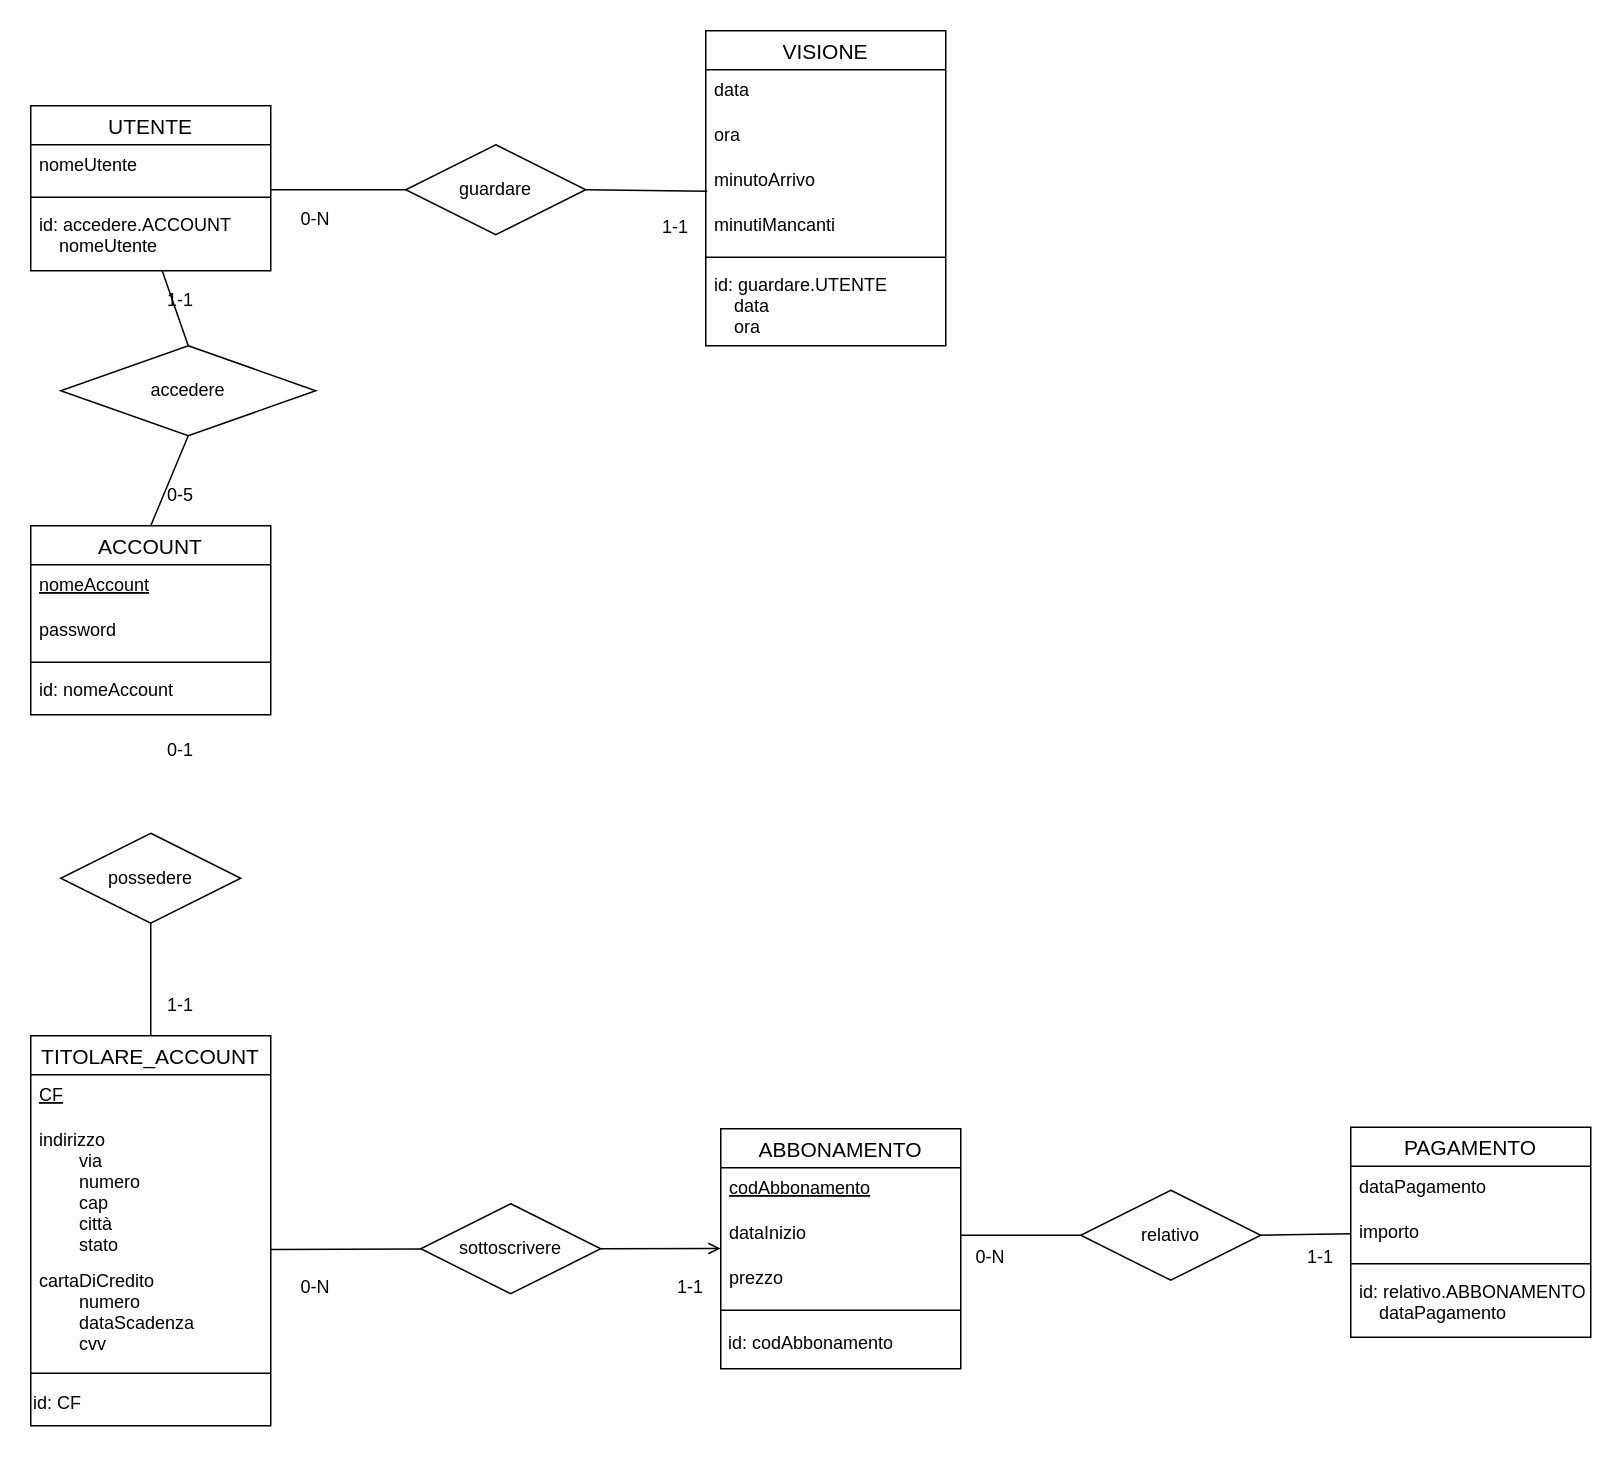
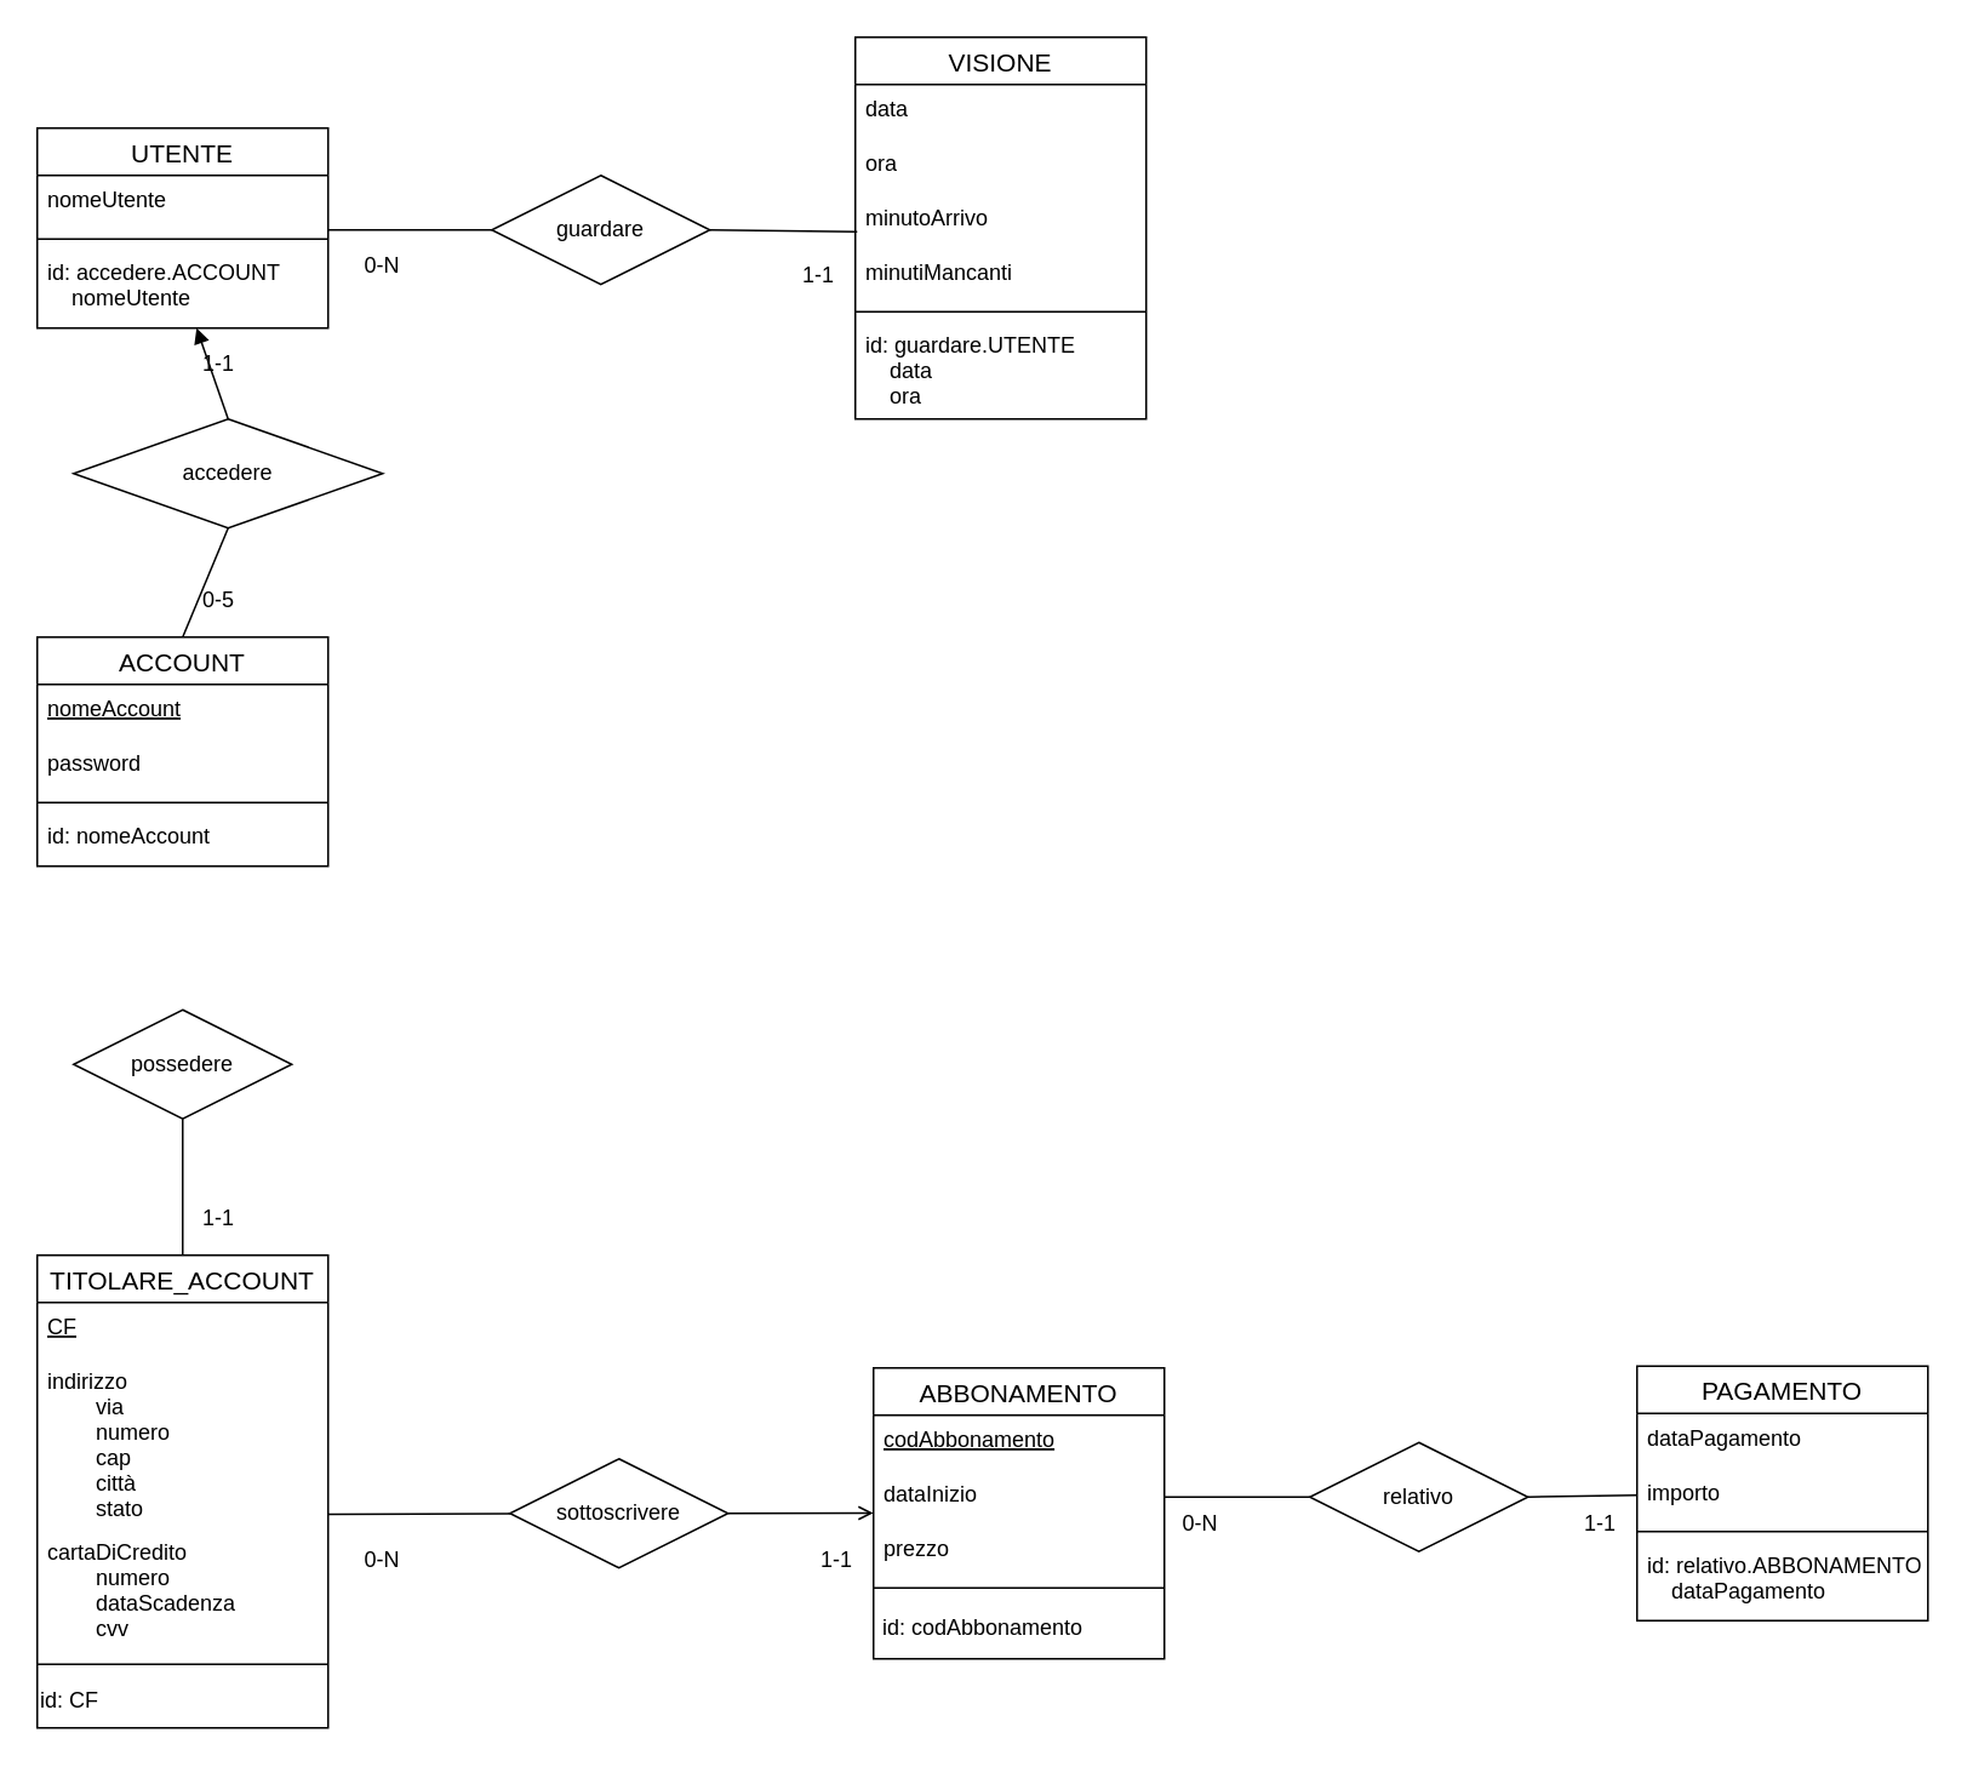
- <mxCell id="12" value="" style="endArrow=none;html=1;exitX=0.5;exitY=0;exitDx=0;exitDy=0;" edge="1" parent="1" source="11" target="5"><mxGeometry width="50" height="50" relative="1" as="geometry"><mxPoint x="80" y="240" as="sourcePoint" /><mxPoint x="103" y="170" as="targetPoint" /></mxGeometry></mxCell>
+ <mxCell id="12" value="" style="endArrow=block;html=1;exitX=0.5;exitY=0;exitDx=0;exitDy=0;" edge="1" parent="1" source="11" target="5"><mxGeometry width="50" height="50" relative="1" as="geometry"><mxPoint x="80" y="240" as="sourcePoint" /><mxPoint x="103" y="170" as="targetPoint" /></mxGeometry></mxCell>
- <mxCell id="24" value="0-1" style="text;html=1;strokeColor=none;fillColor=none;align=center;verticalAlign=middle;whiteSpace=wrap;rounded=0;" vertex="1" parent="1"><mxGeometry x="100" y="490" width="40" height="20" as="geometry" /></mxCell>
